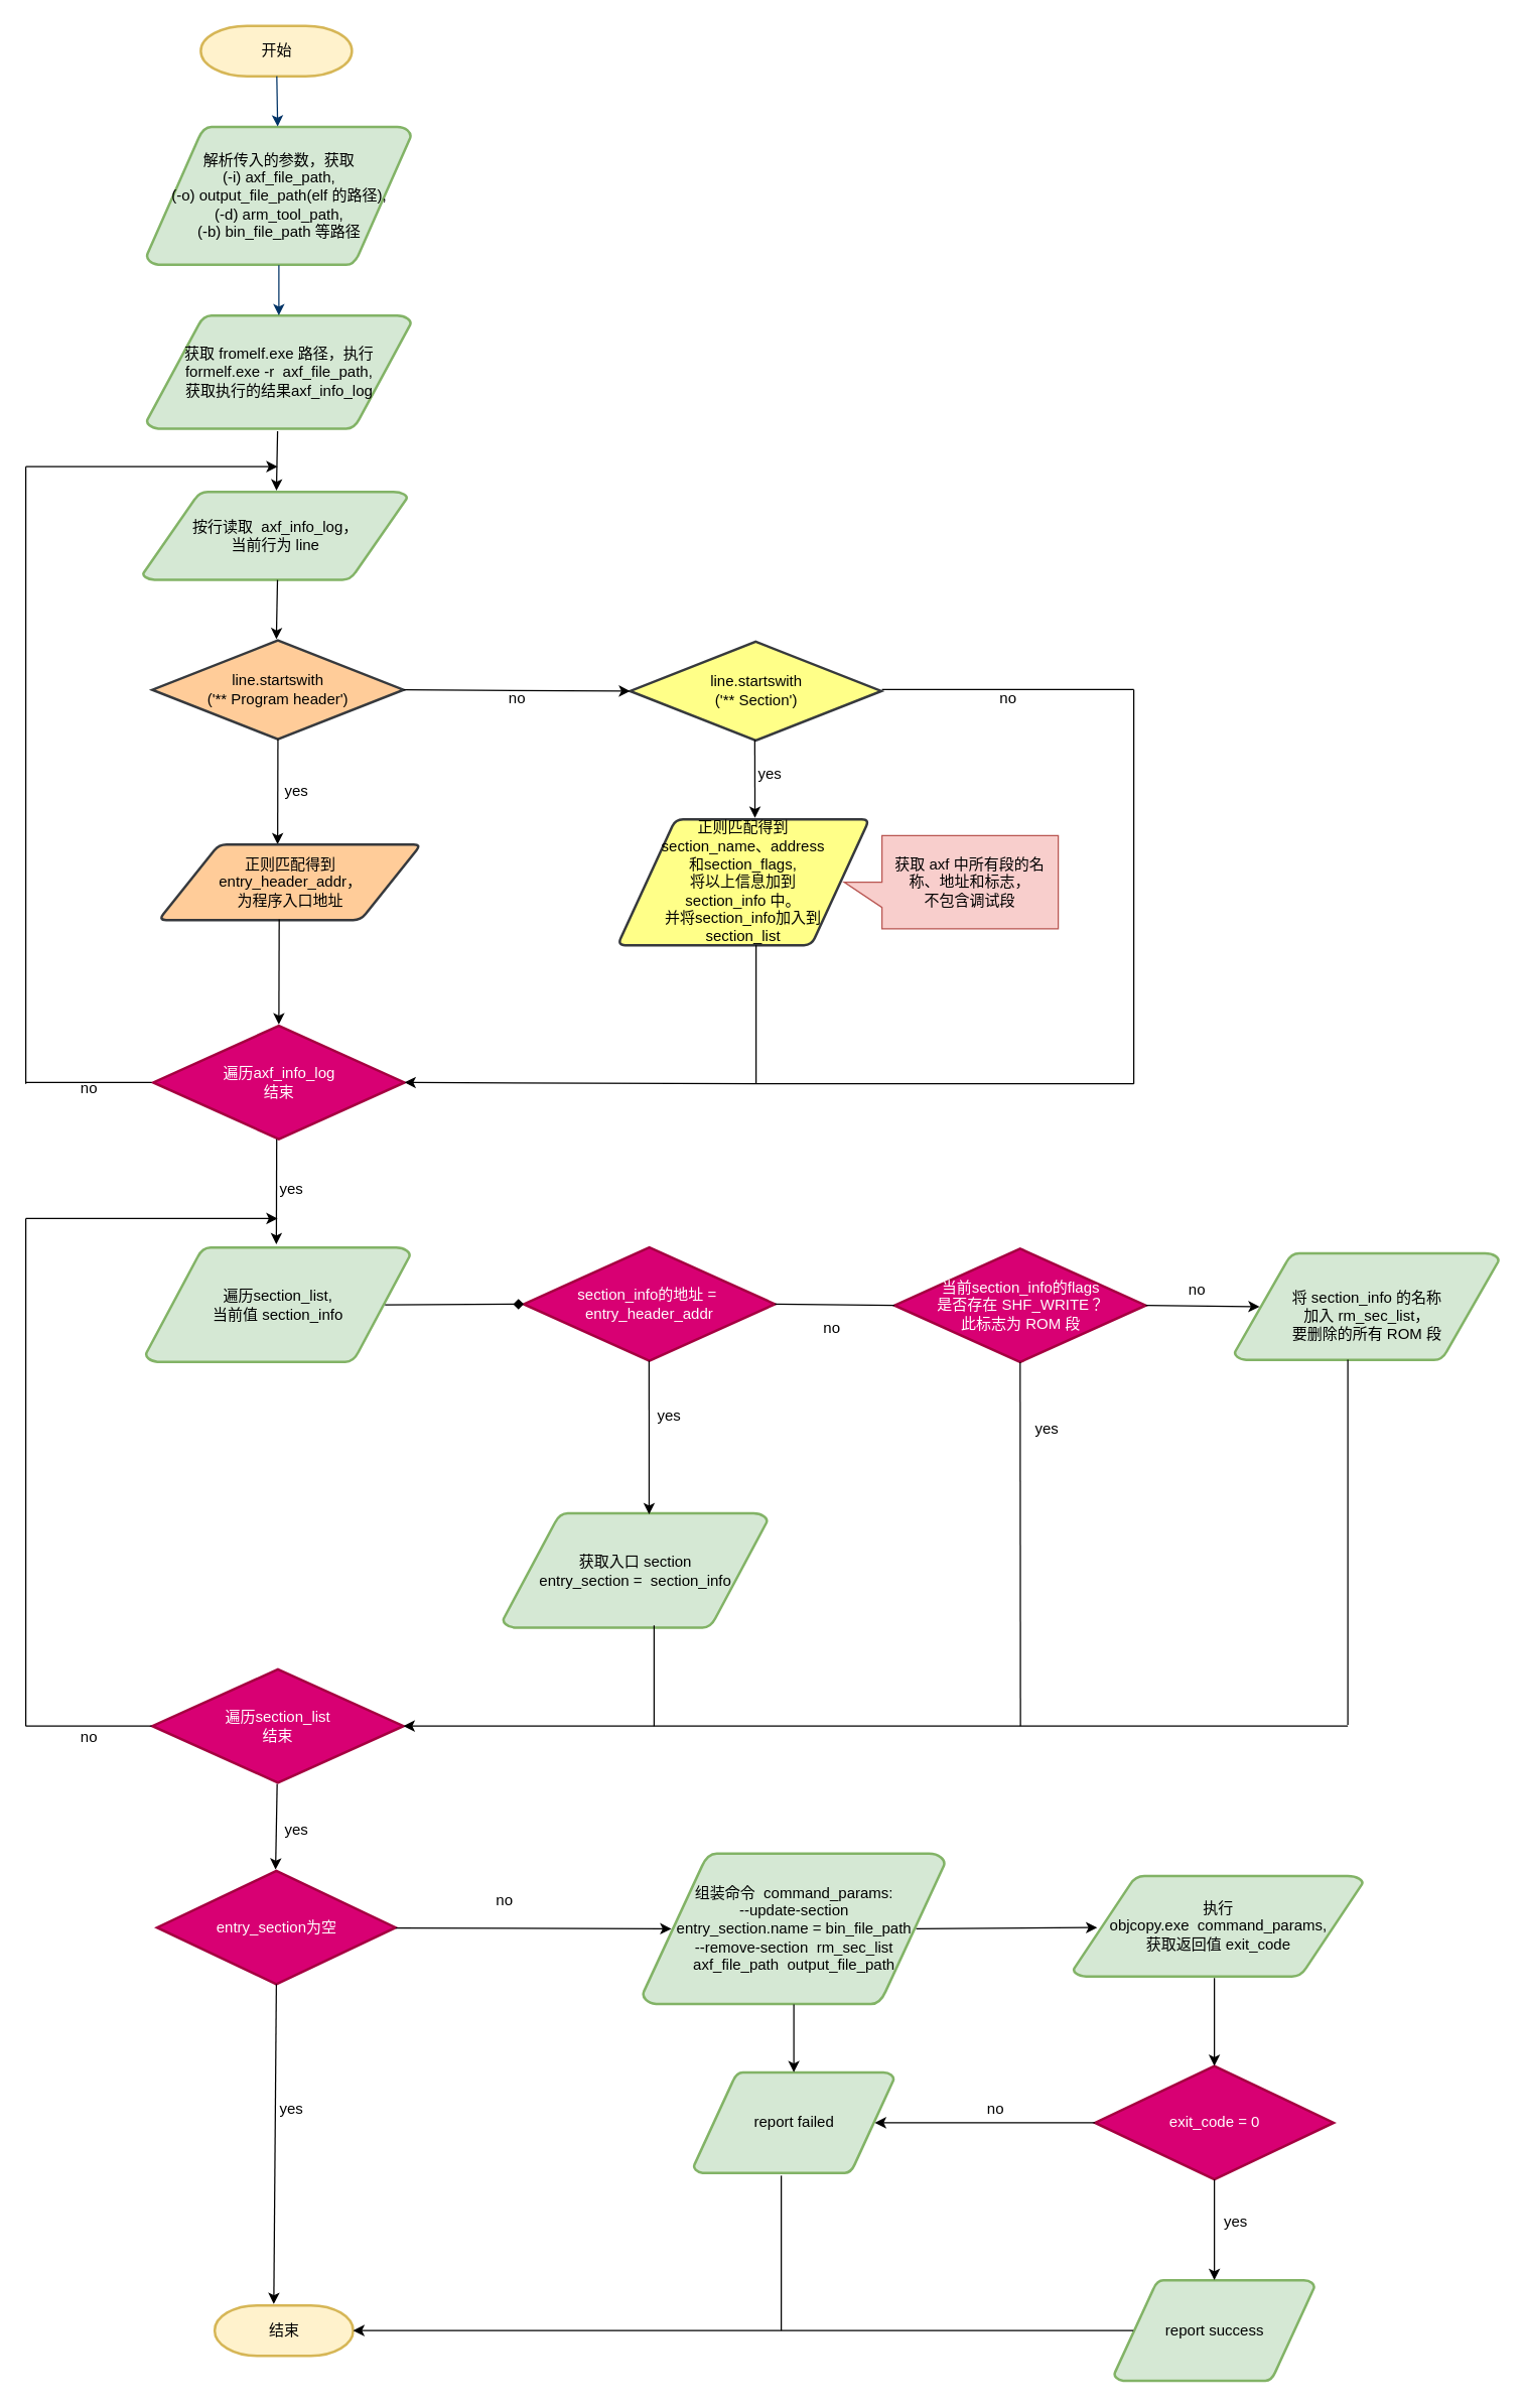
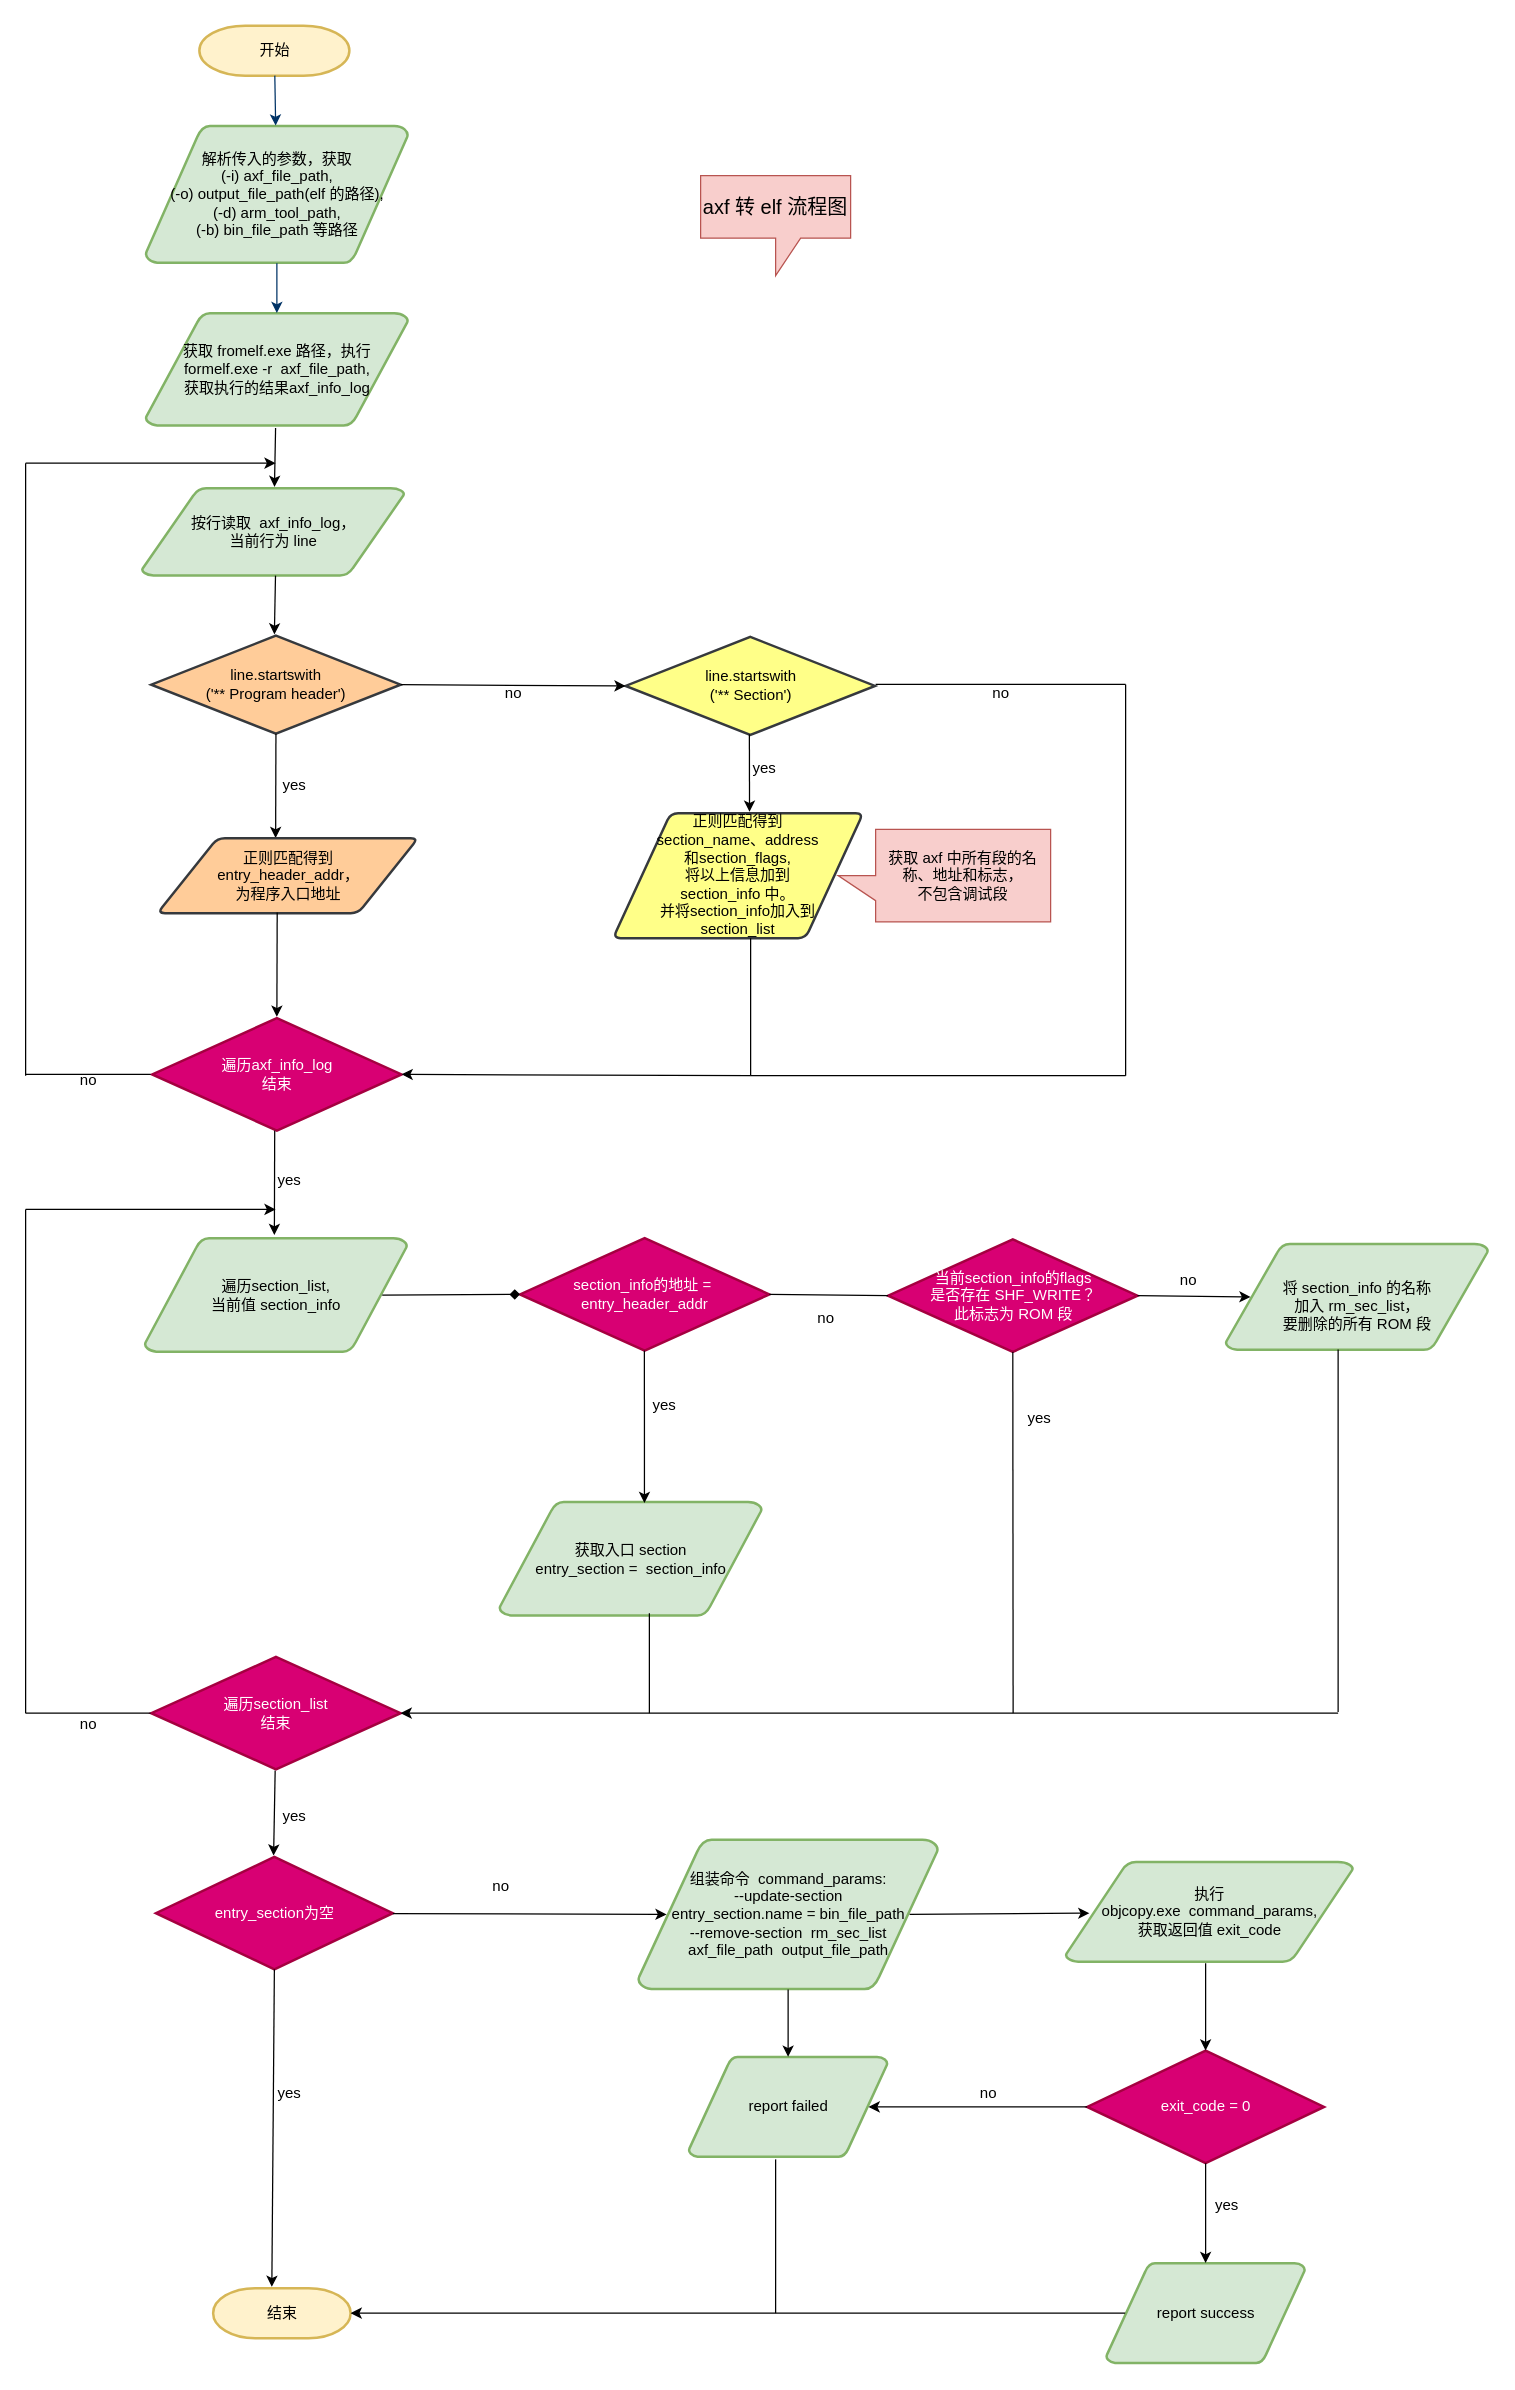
+ <mxCell id="11" value="&lt;font style=&quot;font-size: 16px&quot;&gt;axf 转 elf 流程图&lt;/font&gt;" style="shape=callout;whiteSpace=wrap;html=1;perimeter=calloutPerimeter;fillColor=#f8cecc;strokeColor=#b85450;" parent="1" vertex="1"><mxGeometry x="560" y="140" width="120" height="80" as="geometry" /></mxCell>
